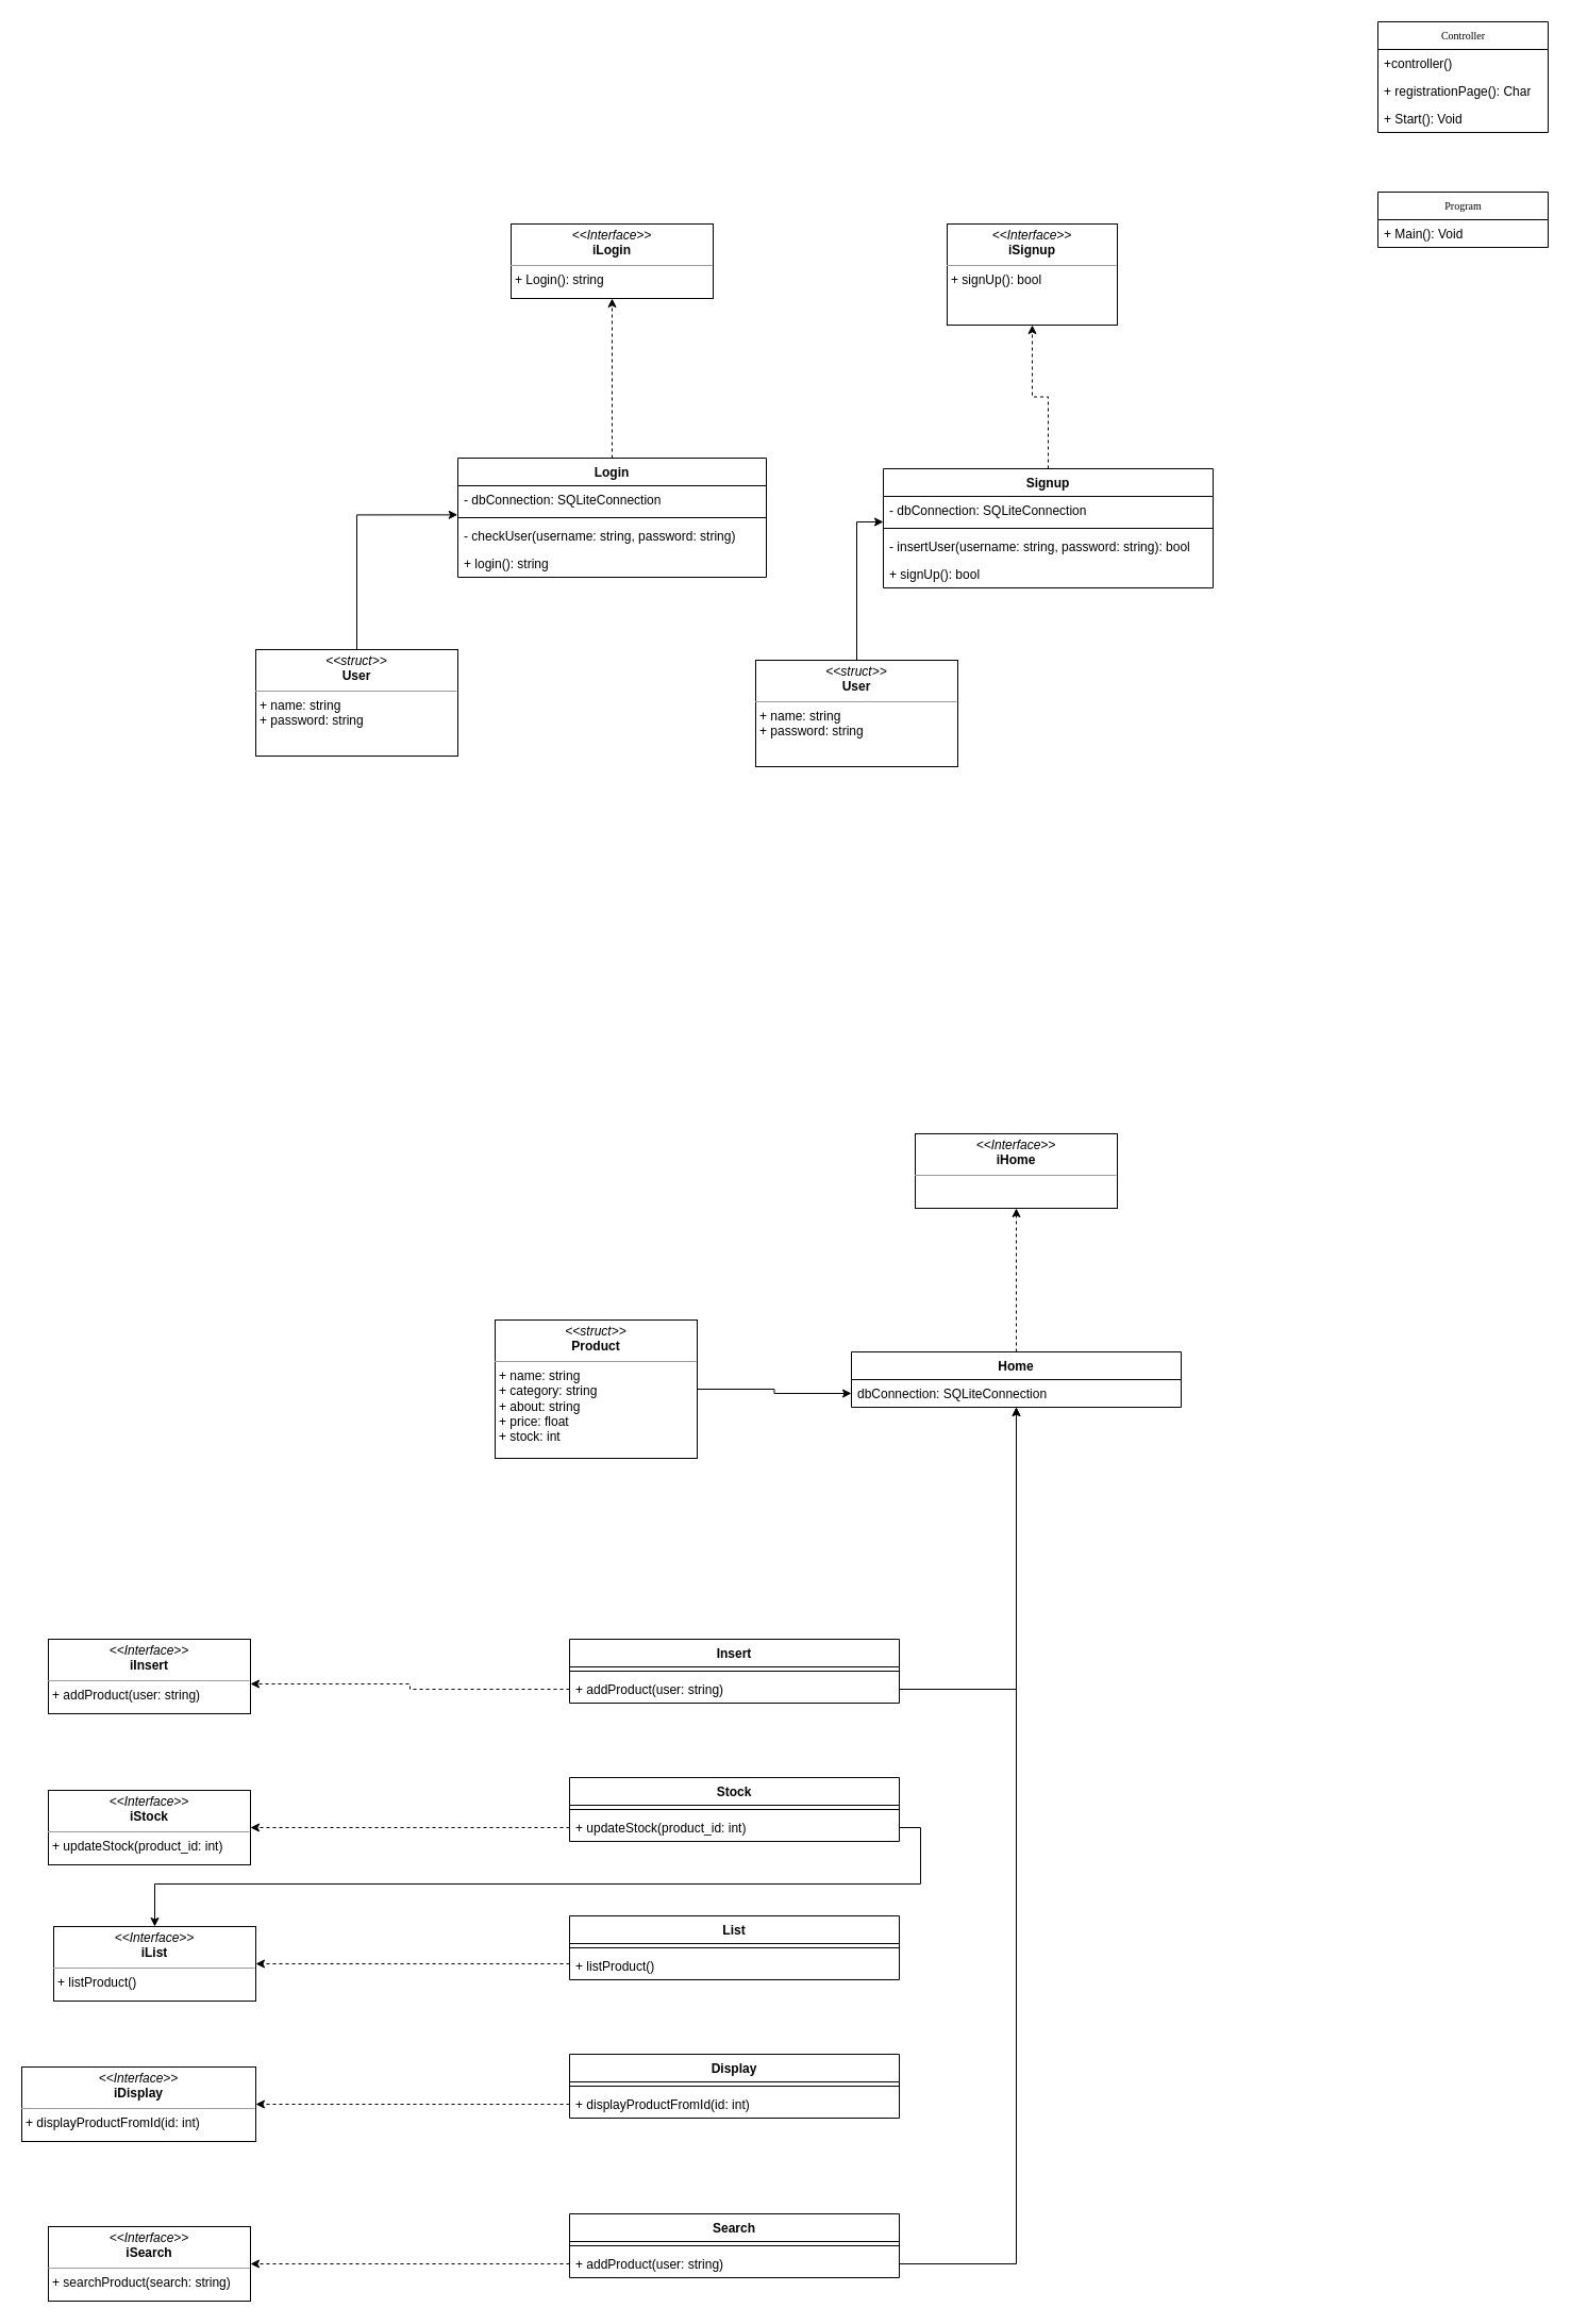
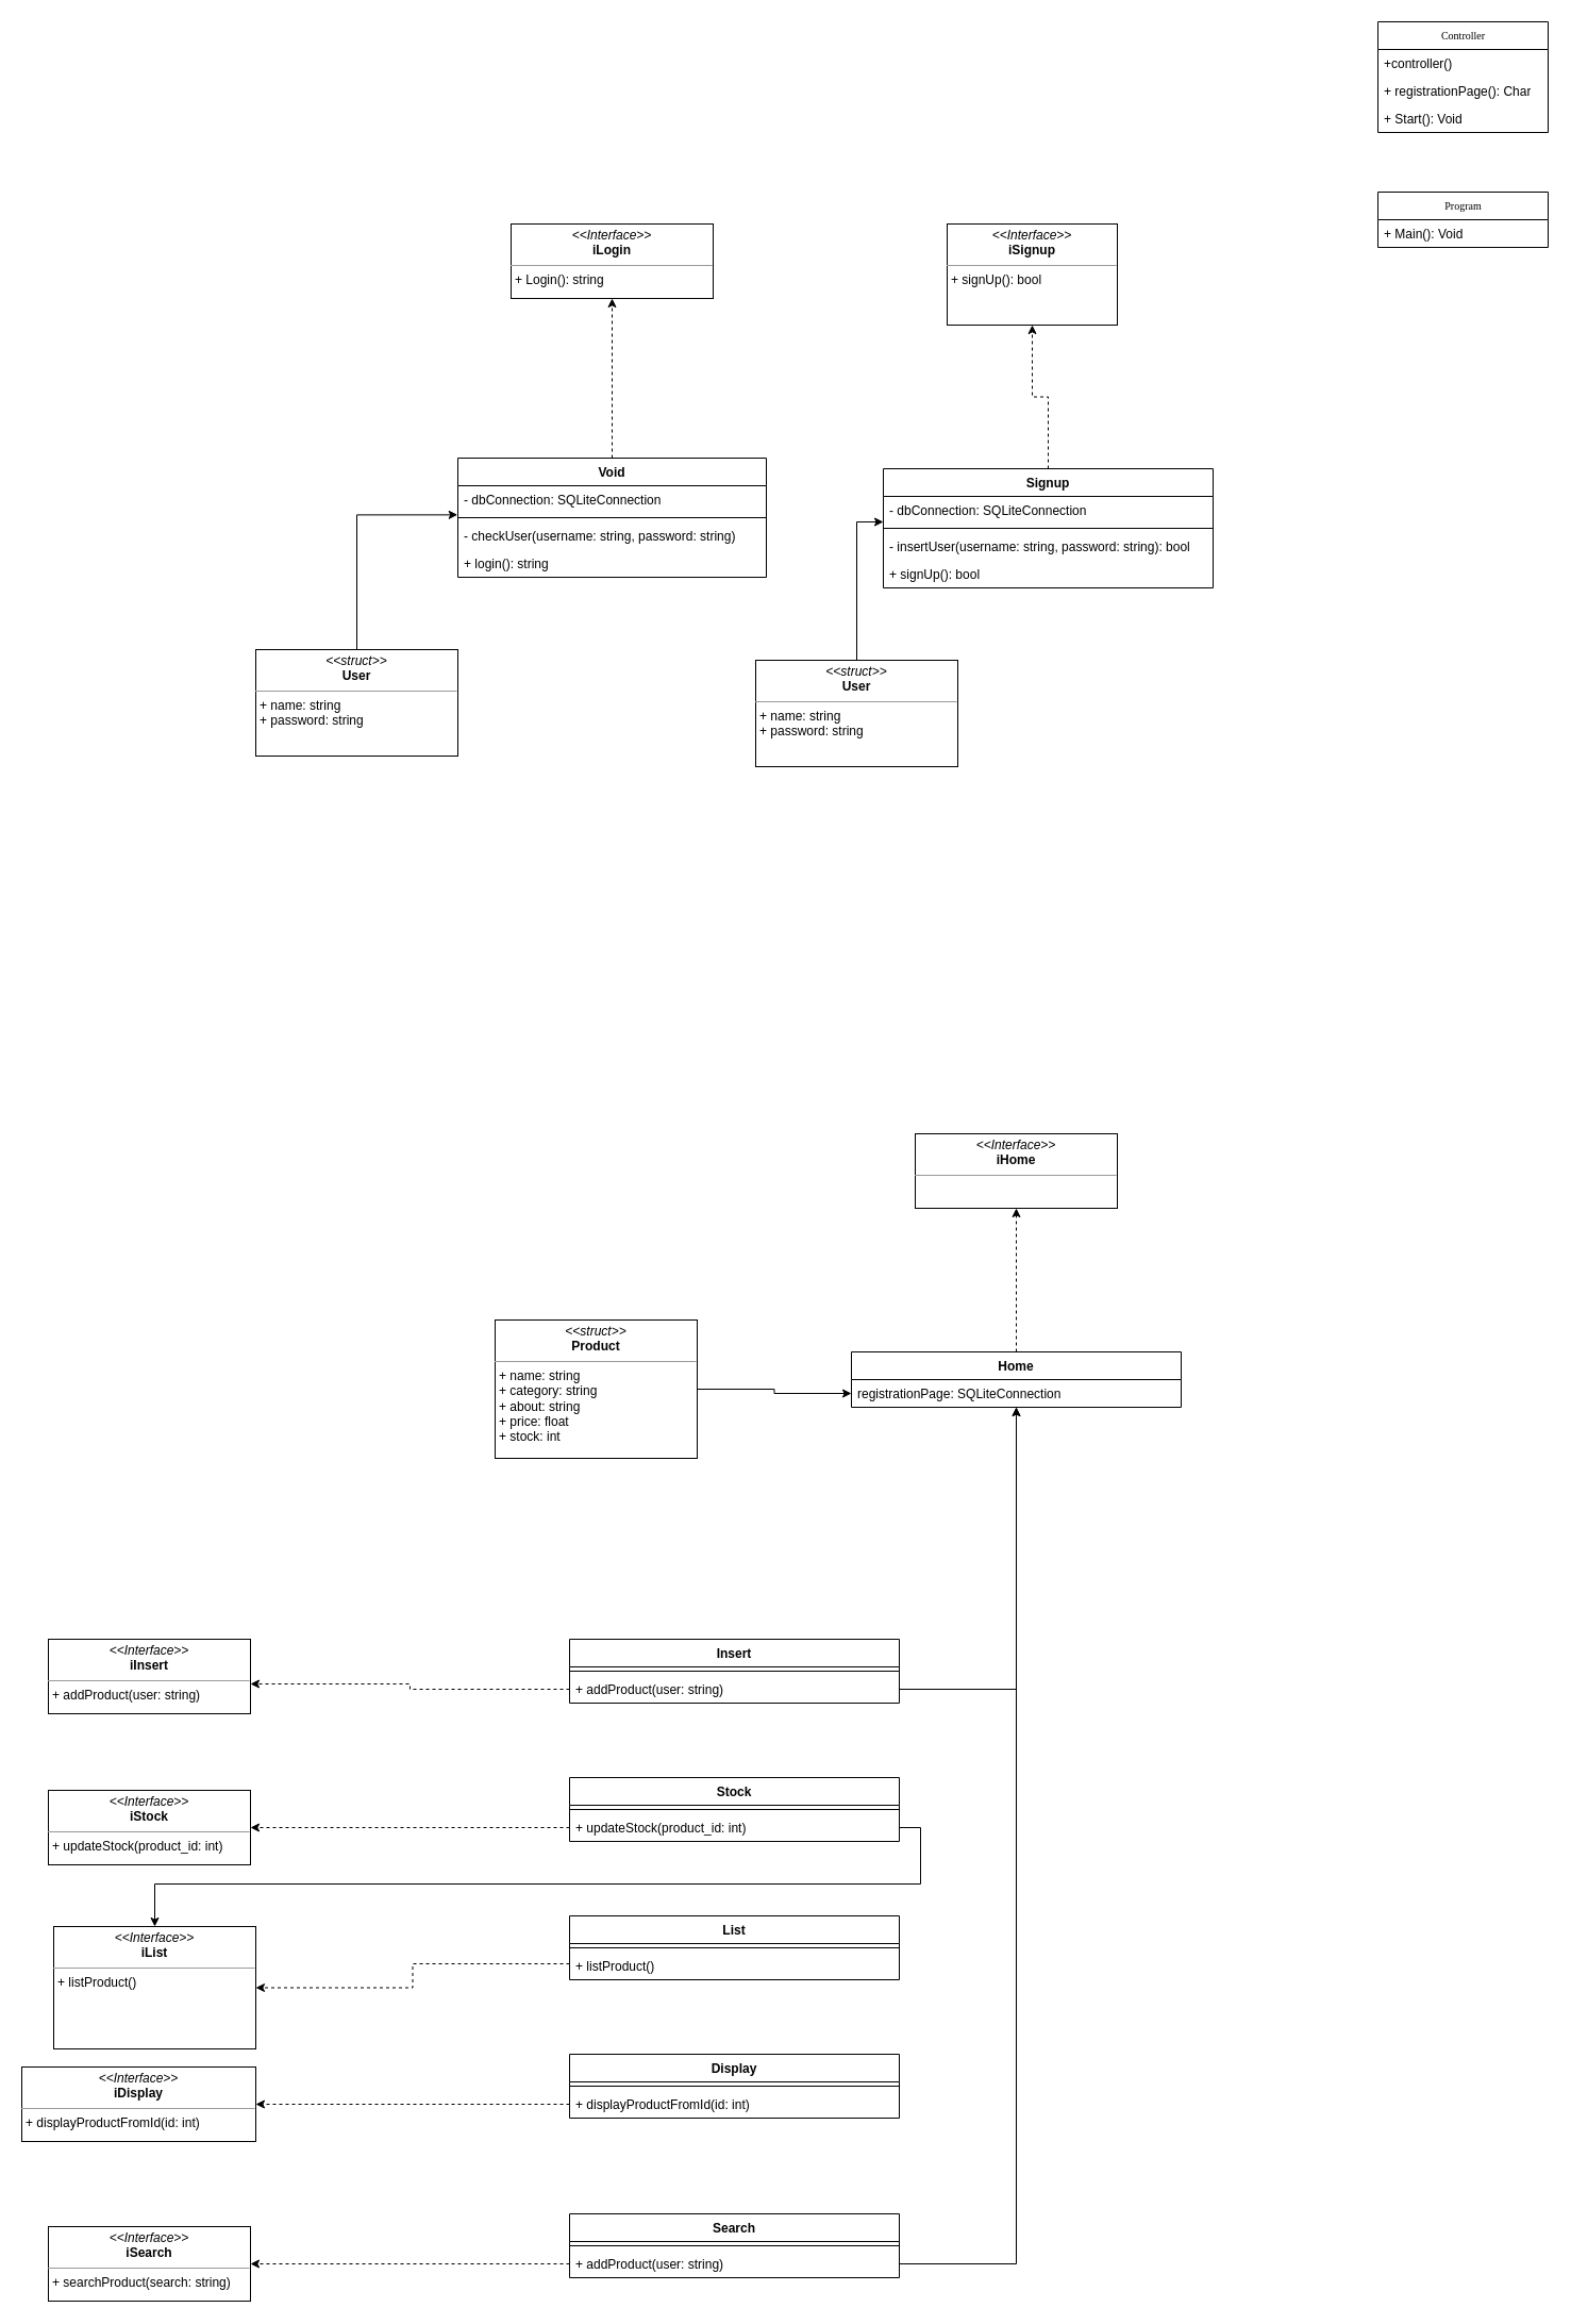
- <mxCell id="5" value="Login" style="swimlane;fontStyle=1;align=center;verticalAlign=top;childLayout=stackLayout;horizontal=1;startSize=26;horizontalStack=0;resizeParent=1;resizeParentMax=0;resizeLast=0;collapsible=1;marginBottom=0;" vertex="1" parent="1"><mxGeometry x="430" y="430" width="290" height="112" as="geometry"><mxRectangle x="85" y="460" width="70" height="26" as="alternateBounds" /></mxGeometry></mxCell>
+ <mxCell id="5" value="Void" style="swimlane;fontStyle=1;align=center;verticalAlign=top;childLayout=stackLayout;horizontal=1;startSize=26;horizontalStack=0;resizeParent=1;resizeParentMax=0;resizeLast=0;collapsible=1;marginBottom=0;" vertex="1" parent="1"><mxGeometry x="430" y="430" width="290" height="112" as="geometry"><mxRectangle x="85" y="460" width="70" height="26" as="alternateBounds" /></mxGeometry></mxCell>
- <mxCell id="19" value="dbConnection: SQLiteConnection" style="text;strokeColor=none;fillColor=none;align=left;verticalAlign=top;spacingLeft=4;spacingRight=4;overflow=hidden;rotatable=0;points=[[0,0.5],[1,0.5]];portConstraint=eastwest;" vertex="1" parent="18"><mxGeometry y="26" width="310" height="26" as="geometry" /></mxCell>
+ <mxCell id="19" value="registrationPage: SQLiteConnection" style="text;strokeColor=none;fillColor=none;align=left;verticalAlign=top;spacingLeft=4;spacingRight=4;overflow=hidden;rotatable=0;points=[[0,0.5],[1,0.5]];portConstraint=eastwest;" vertex="1" parent="18"><mxGeometry y="26" width="310" height="26" as="geometry" /></mxCell>
- <mxCell id="28" value="&lt;p style=&quot;margin: 0px ; margin-top: 4px ; text-align: center&quot;&gt;&lt;i&gt;&amp;lt;&amp;lt;Interface&amp;gt;&amp;gt;&lt;/i&gt;&lt;br&gt;&lt;b&gt;iList&lt;/b&gt;&lt;/p&gt;&lt;hr size=&quot;1&quot;&gt;&lt;p style=&quot;margin: 0px ; margin-left: 4px&quot;&gt;+ listProduct()&lt;/p&gt;" style="verticalAlign=top;align=left;overflow=fill;fontSize=12;fontFamily=Helvetica;html=1;rounded=0;shadow=0;comic=0;labelBackgroundColor=none;strokeWidth=1" vertex="1" parent="1"><mxGeometry x="50" y="1810" width="190" height="70" as="geometry" /></mxCell>
+ <mxCell id="28" value="&lt;p style=&quot;margin: 0px ; margin-top: 4px ; text-align: center&quot;&gt;&lt;i&gt;&amp;lt;&amp;lt;Interface&amp;gt;&amp;gt;&lt;/i&gt;&lt;br&gt;&lt;b&gt;iList&lt;/b&gt;&lt;/p&gt;&lt;hr size=&quot;1&quot;&gt;&lt;p style=&quot;margin: 0px ; margin-left: 4px&quot;&gt;+ listProduct()&lt;/p&gt;" style="verticalAlign=top;align=left;overflow=fill;fontSize=12;fontFamily=Helvetica;html=1;rounded=0;shadow=0;comic=0;labelBackgroundColor=none;strokeWidth=1" vertex="1" parent="1"><mxGeometry x="50" y="1810" width="190" height="115" as="geometry" /></mxCell>
